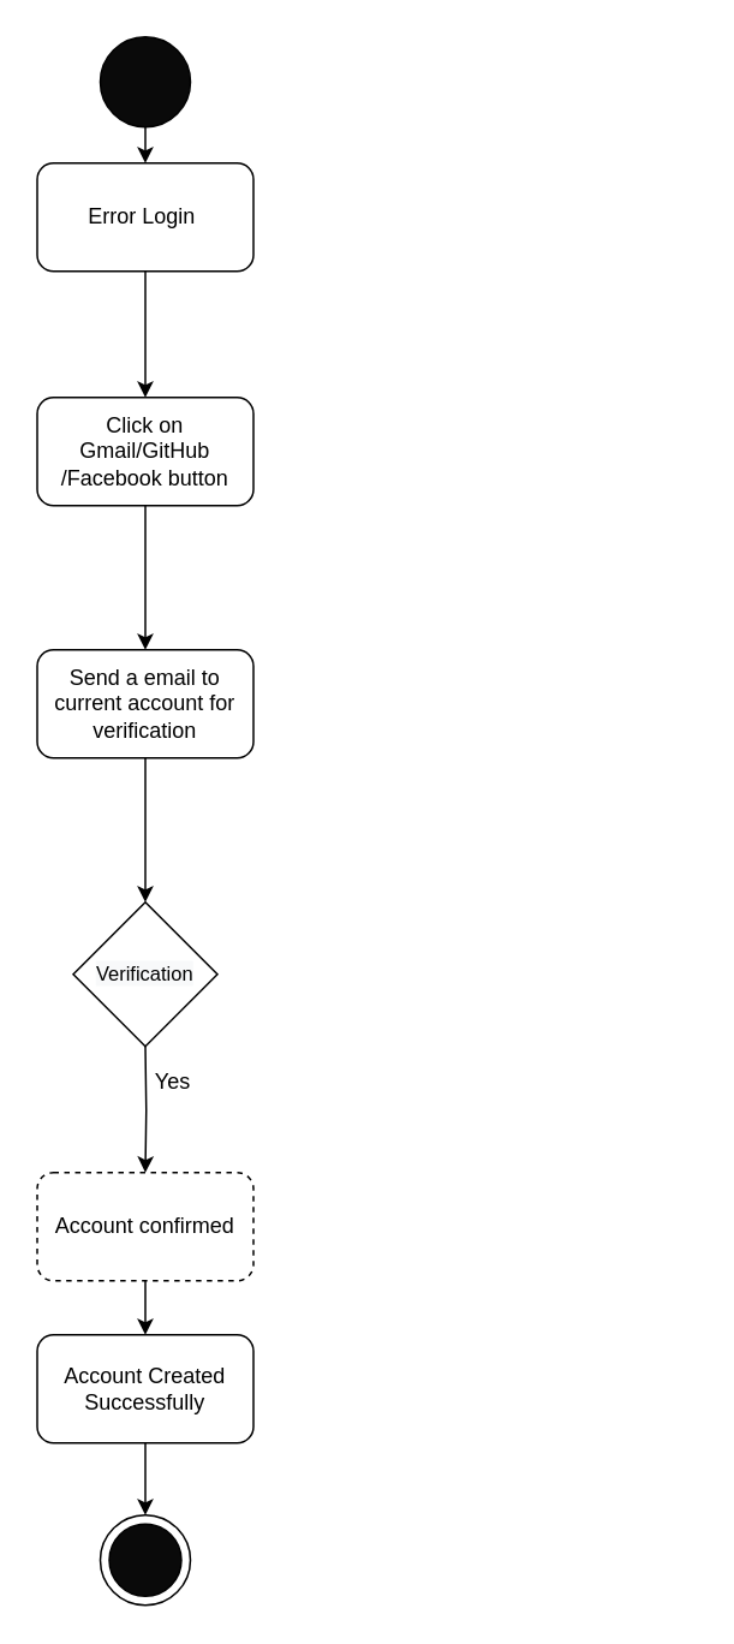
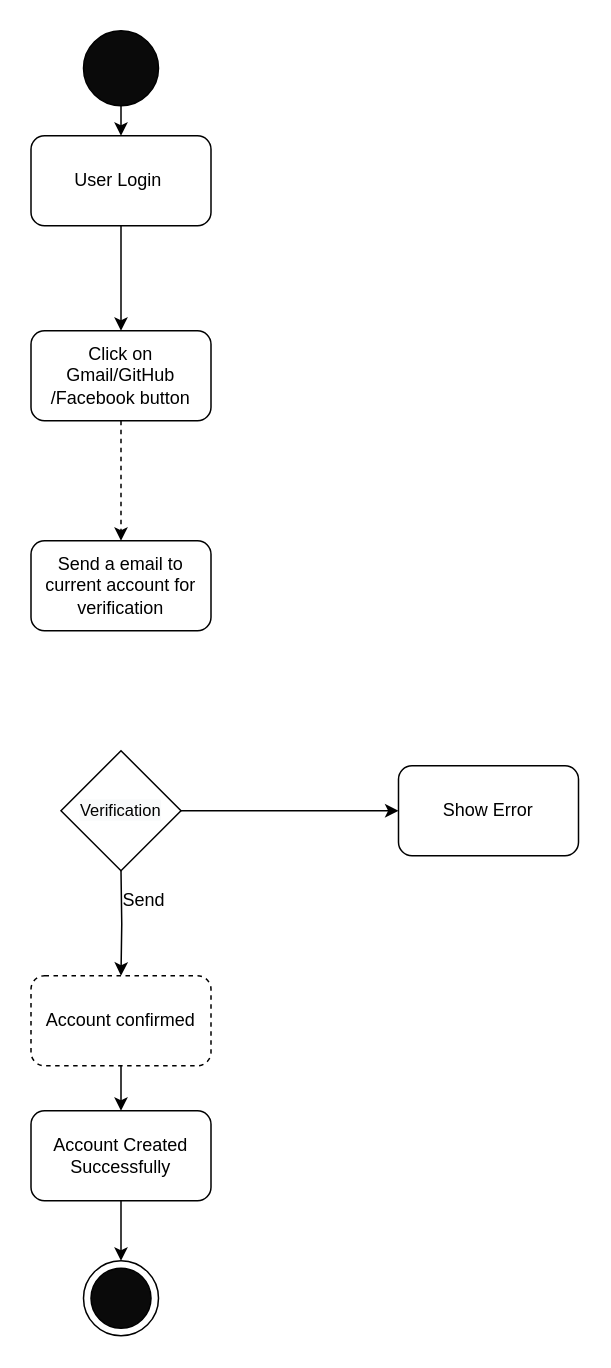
- <mxCell id="5" value="Error Login&amp;nbsp;" style="rounded=1;whiteSpace=wrap;html=1;fillColor=#FFFFFF;" vertex="1" parent="1"><mxGeometry x="20" y="90" width="120" height="60" as="geometry" /></mxCell>
+ <mxCell id="5" value="User Login&amp;nbsp;" style="rounded=1;whiteSpace=wrap;html=1;fillColor=#FFFFFF;" vertex="1" parent="1"><mxGeometry x="20" y="90" width="120" height="60" as="geometry" /></mxCell>
- <mxCell id="14" value="" style="edgeStyle=orthogonalEdgeStyle;rounded=0;orthogonalLoop=1;jettySize=auto;html=1;" edge="1" parent="1" source="15" target="18"><mxGeometry relative="1" as="geometry" /></mxCell>
+ <mxCell id="14" value="" style="edgeStyle=orthogonalEdgeStyle;rounded=0;orthogonalLoop=1;jettySize=auto;html=1;dashed=1;" edge="1" parent="1" source="15" target="18"><mxGeometry relative="1" as="geometry" /></mxCell>
- <mxCell id="17" style="edgeStyle=orthogonalEdgeStyle;rounded=0;orthogonalLoop=1;jettySize=auto;html=1;exitX=0.5;exitY=1;exitDx=0;exitDy=0;" edge="1" parent="1" source="18" target="16"><mxGeometry relative="1" as="geometry" /></mxCell>
+ <mxCell id="7" value="" style="edgeStyle=orthogonalEdgeStyle;rounded=0;orthogonalLoop=1;jettySize=auto;html=1;exitX=1;exitY=0.5;exitDx=0;exitDy=0;" edge="1" parent="1" source="16" target="10"><mxGeometry relative="1" as="geometry"><mxPoint x="140" y="550" as="sourcePoint" /></mxGeometry></mxCell>
+ <mxCell id="10" value="Show Error" style="whiteSpace=wrap;html=1;fillColor=#FFFFFF;rounded=1;" vertex="1" parent="1"><mxGeometry x="265" y="510" width="120" height="60" as="geometry" /></mxCell>
- <mxCell id="11" value="Yes" style="text;html=1;align=center;verticalAlign=middle;resizable=0;points=[];autosize=1;strokeColor=none;fillColor=none;" vertex="1" parent="1"><mxGeometry x="75" y="590" width="40" height="20" as="geometry" /></mxCell>
+ <mxCell id="11" value="Send" style="text;html=1;align=center;verticalAlign=middle;resizable=0;points=[];autosize=1;strokeColor=none;fillColor=none;" vertex="1" parent="1"><mxGeometry x="75" y="590" width="40" height="20" as="geometry" /></mxCell>
